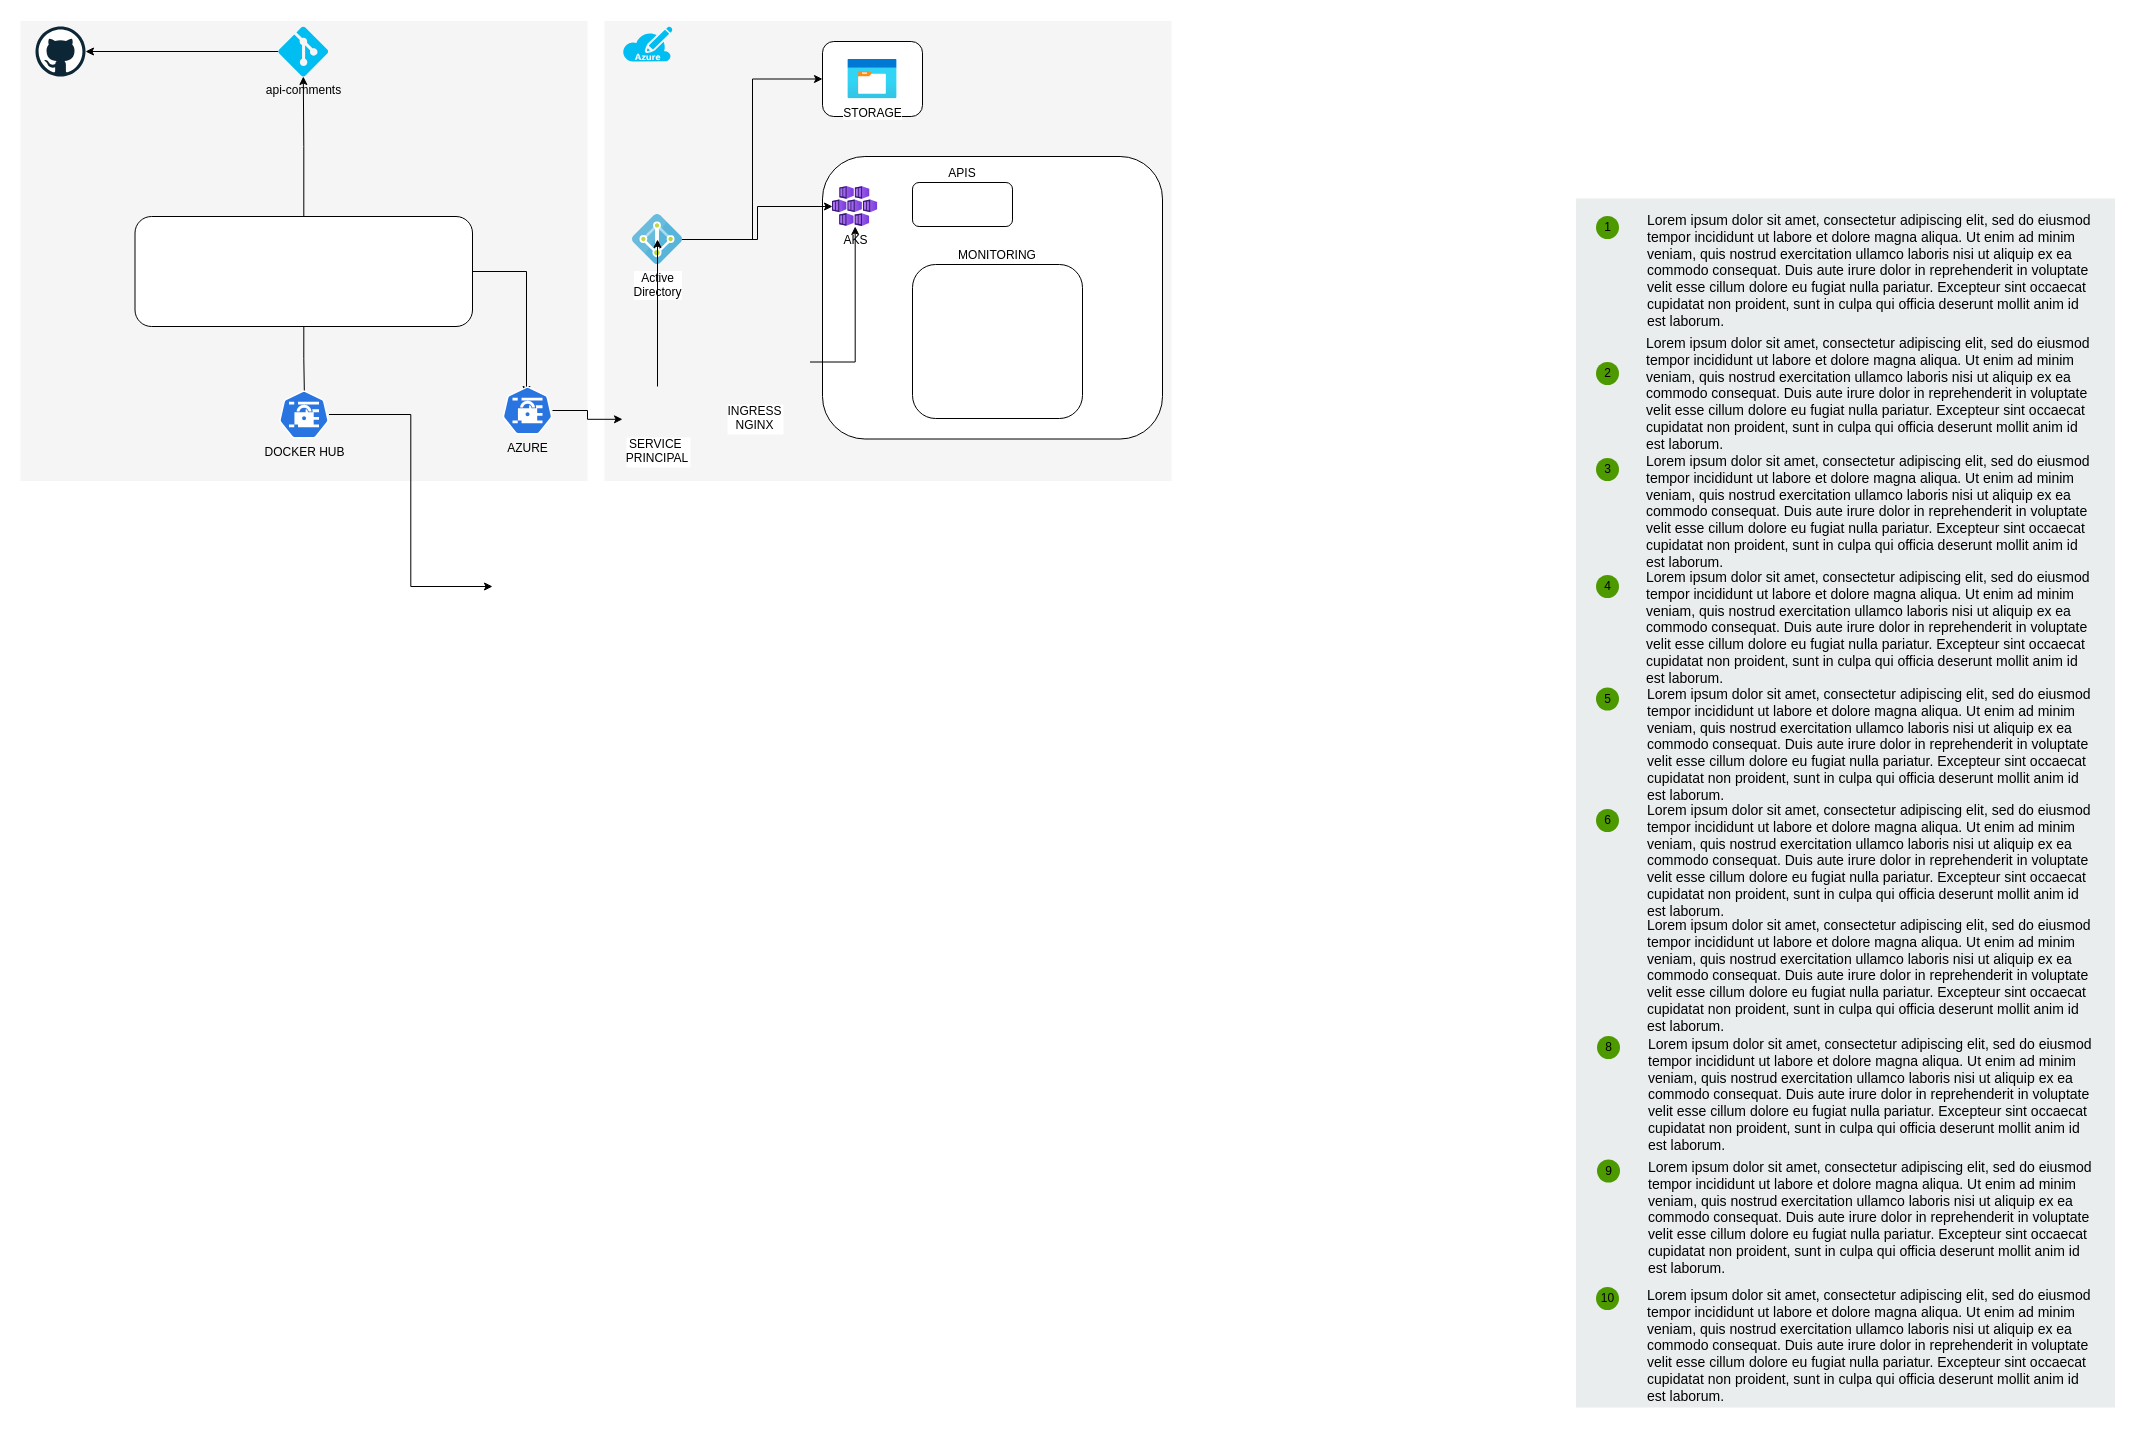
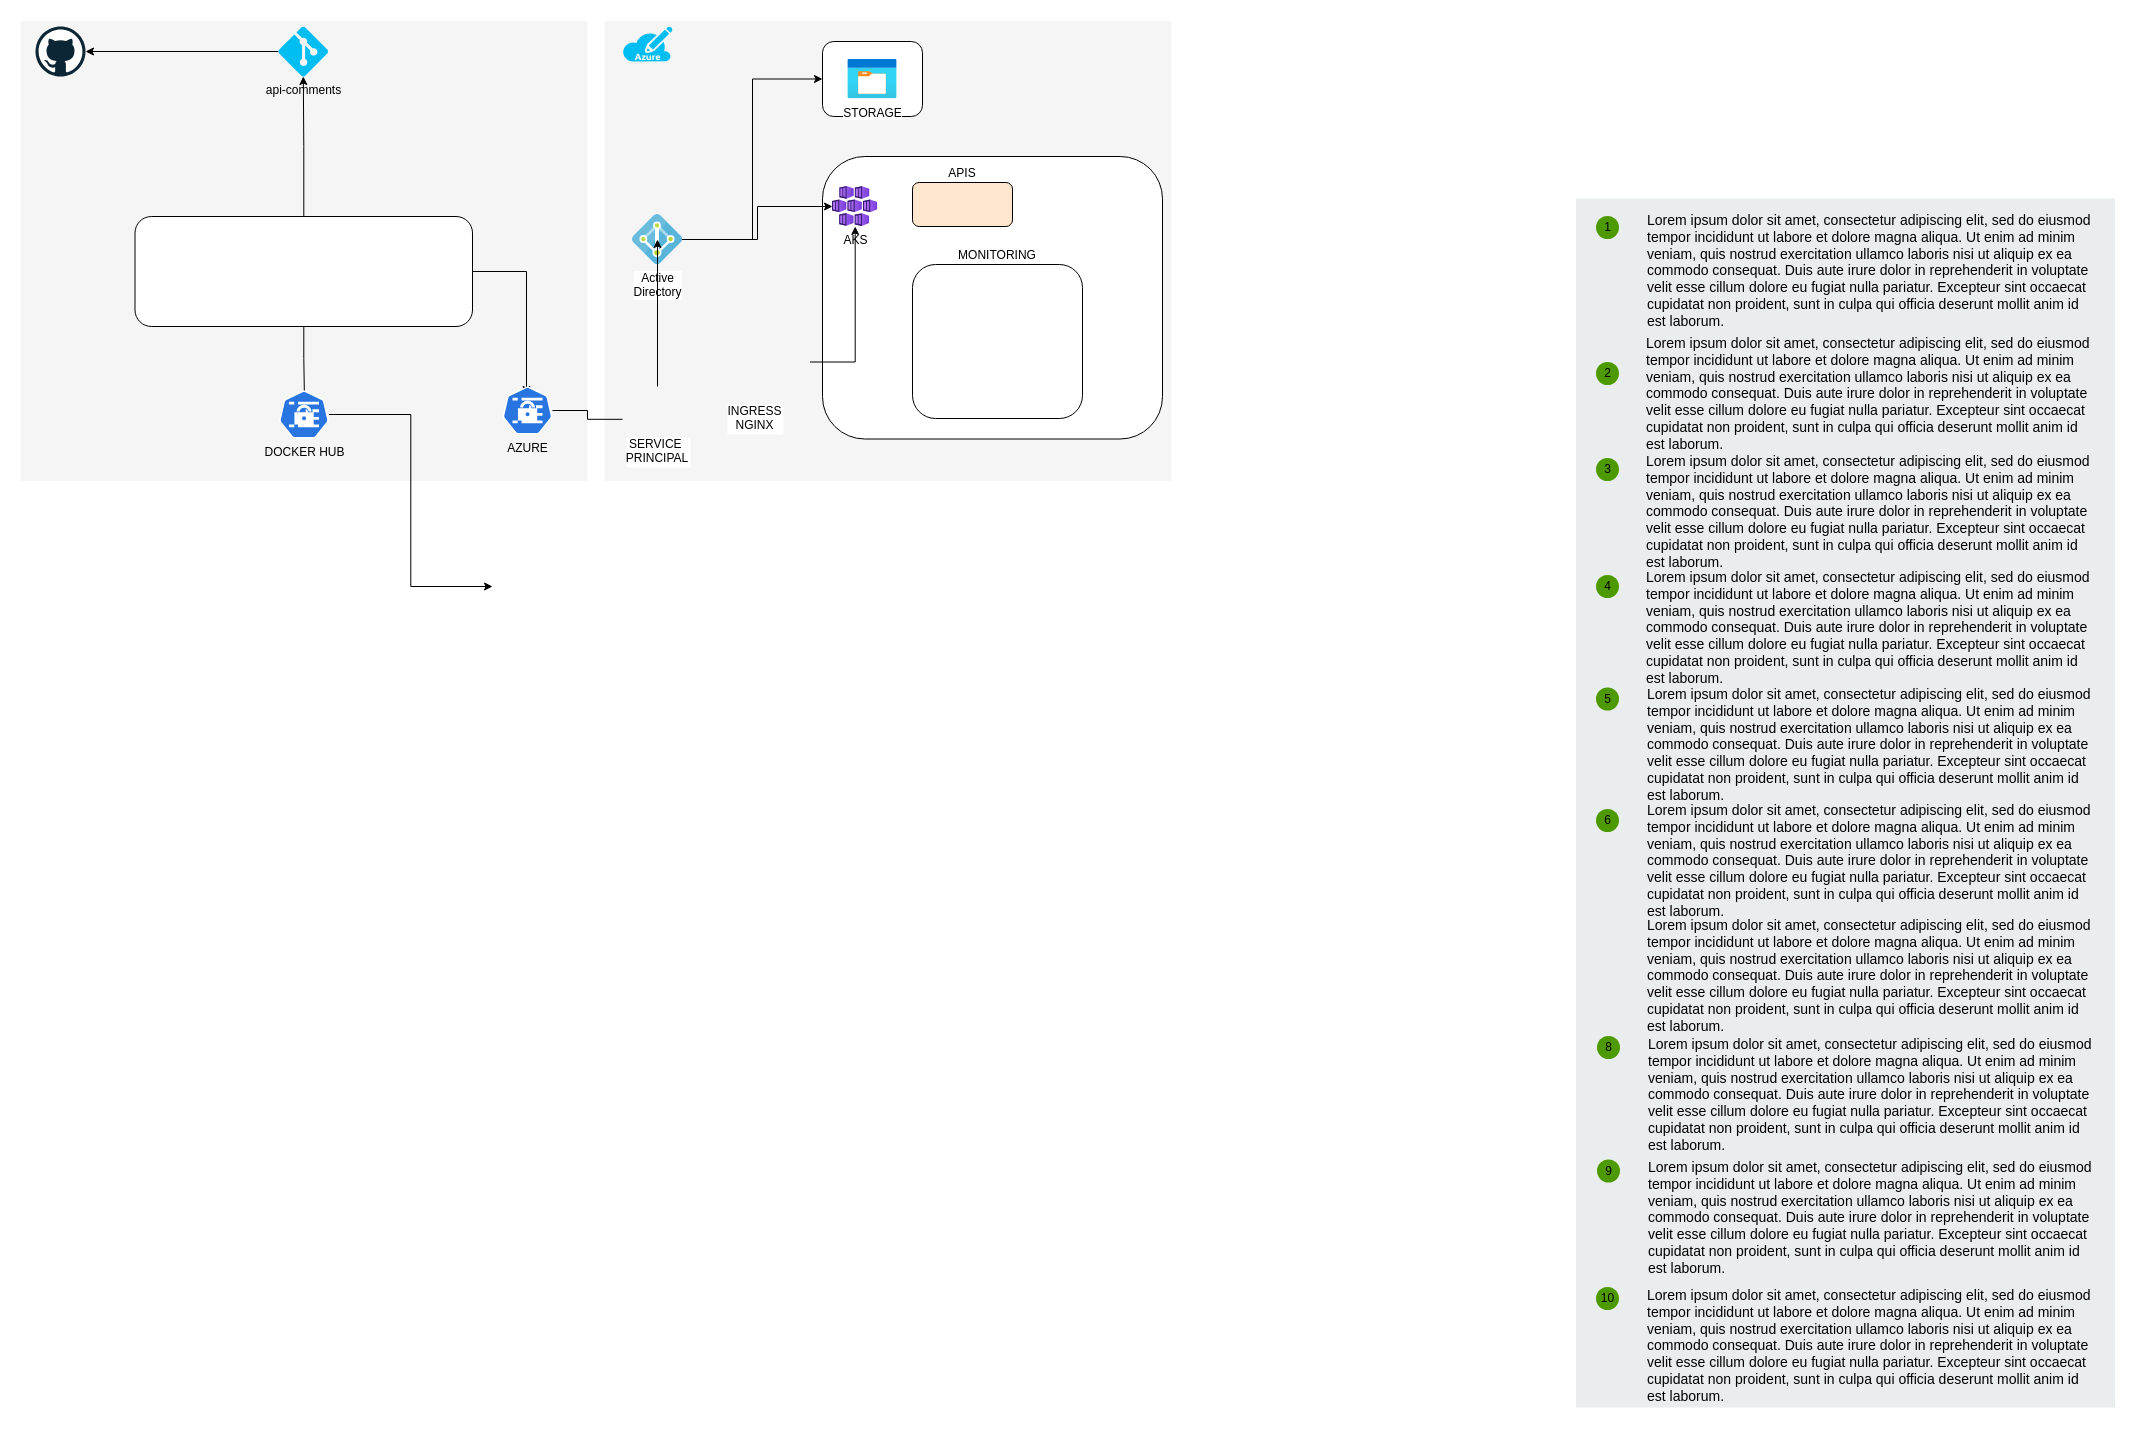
- <mxCell id="49" value="APIS" style="rounded=1;whiteSpace=wrap;html=1;labelPosition=center;verticalLabelPosition=top;align=center;verticalAlign=bottom;" vertex="1" parent="1"><mxGeometry x="912" y="182" width="100" height="44" as="geometry" /></mxCell>
+ <mxCell id="49" value="APIS" style="rounded=1;whiteSpace=wrap;html=1;labelPosition=center;verticalLabelPosition=top;align=center;verticalAlign=bottom;fillColor=#ffe6cc;" vertex="1" parent="1"><mxGeometry x="912" y="182" width="100" height="44" as="geometry" /></mxCell>
- <mxCell id="39" style="edgeStyle=orthogonalEdgeStyle;rounded=0;orthogonalLoop=1;jettySize=auto;html=1;entryX=0;entryY=0.75;entryDx=0;entryDy=0;" edge="1" parent="1" source="40" target="45"><mxGeometry relative="1" as="geometry" /></mxCell>
+ <mxCell id="39" style="edgeStyle=orthogonalEdgeStyle;rounded=0;orthogonalLoop=1;jettySize=auto;html=1;entryX=0;entryY=0.75;entryDx=0;entryDy=0;endArrow=none;" edge="1" parent="1" source="40" target="45"><mxGeometry relative="1" as="geometry" /></mxCell>
